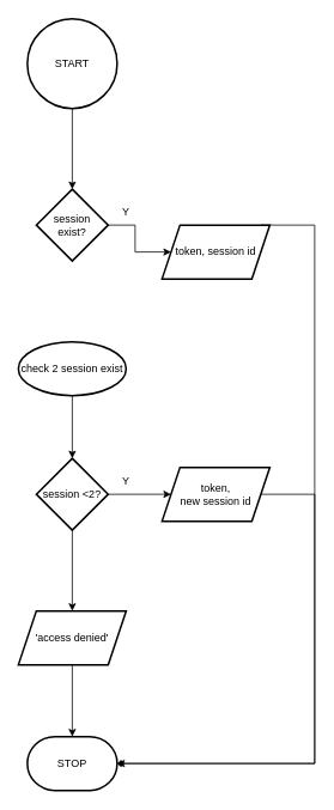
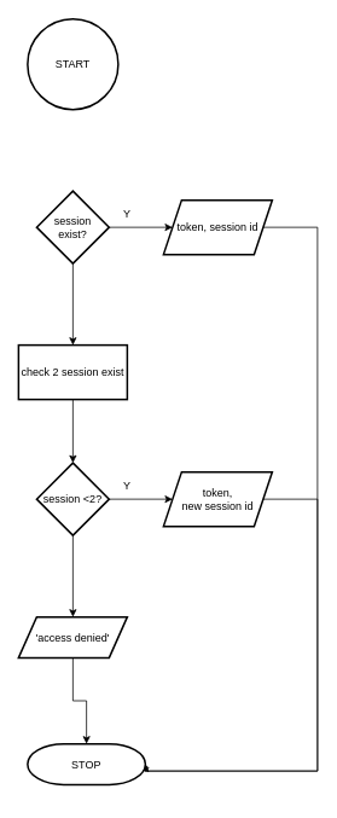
- <mxCell id="2" value="" style="edgeStyle=orthogonalEdgeStyle;rounded=0;orthogonalLoop=1;jettySize=auto;html=1;" edge="1" parent="1" source="3" target="6"><mxGeometry relative="1" as="geometry" /></mxCell>
- <mxCell id="8" value="token, session id" style="shape=parallelogram;perimeter=parallelogramPerimeter;whiteSpace=wrap;html=1;fixedSize=1;strokeWidth=2;" vertex="1" parent="1"><mxGeometry x="180" y="250" width="120" height="60" as="geometry" /></mxCell>
+ <mxCell id="8" value="token, session id" style="shape=parallelogram;perimeter=parallelogramPerimeter;whiteSpace=wrap;html=1;fixedSize=1;strokeWidth=2;" vertex="1" parent="1"><mxGeometry x="180" y="220" width="120" height="60" as="geometry" /></mxCell>
+ <mxCell id="5" value="" style="edgeStyle=orthogonalEdgeStyle;rounded=0;orthogonalLoop=1;jettySize=auto;html=1;" edge="1" parent="1" source="6" target="11"><mxGeometry relative="1" as="geometry" /></mxCell>
- <mxCell id="11" value="check 2 session exist" style="ellipse;whiteSpace=wrap;html=1;strokeWidth=2;" vertex="1" parent="1"><mxGeometry x="20" y="380" width="120" height="60" as="geometry" /></mxCell>
+ <mxCell id="11" value="check 2 session exist" style="whiteSpace=wrap;html=1;strokeWidth=2;" vertex="1" parent="1"><mxGeometry x="20" y="380" width="120" height="60" as="geometry" /></mxCell>
- <mxCell id="19" value="'access denied'" style="shape=parallelogram;perimeter=parallelogramPerimeter;whiteSpace=wrap;html=1;fixedSize=1;strokeWidth=2;" vertex="1" parent="1"><mxGeometry x="20" y="680" width="120" height="60" as="geometry" /></mxCell>
+ <mxCell id="19" value="'access denied'" style="shape=parallelogram;perimeter=parallelogramPerimeter;whiteSpace=wrap;html=1;fixedSize=1;strokeWidth=2;" vertex="1" parent="1"><mxGeometry x="20" y="680" width="120" height="45" as="geometry" /></mxCell>
- <mxCell id="20" value="STOP" style="strokeWidth=2;html=1;shape=mxgraph.flowchart.terminator;whiteSpace=wrap;" vertex="1" parent="1"><mxGeometry x="30" y="820" width="100" height="60" as="geometry" /></mxCell>
+ <mxCell id="20" value="STOP" style="strokeWidth=2;html=1;shape=mxgraph.flowchart.terminator;whiteSpace=wrap;" vertex="1" parent="1"><mxGeometry x="30" y="820" width="130" height="45" as="geometry" /></mxCell>
